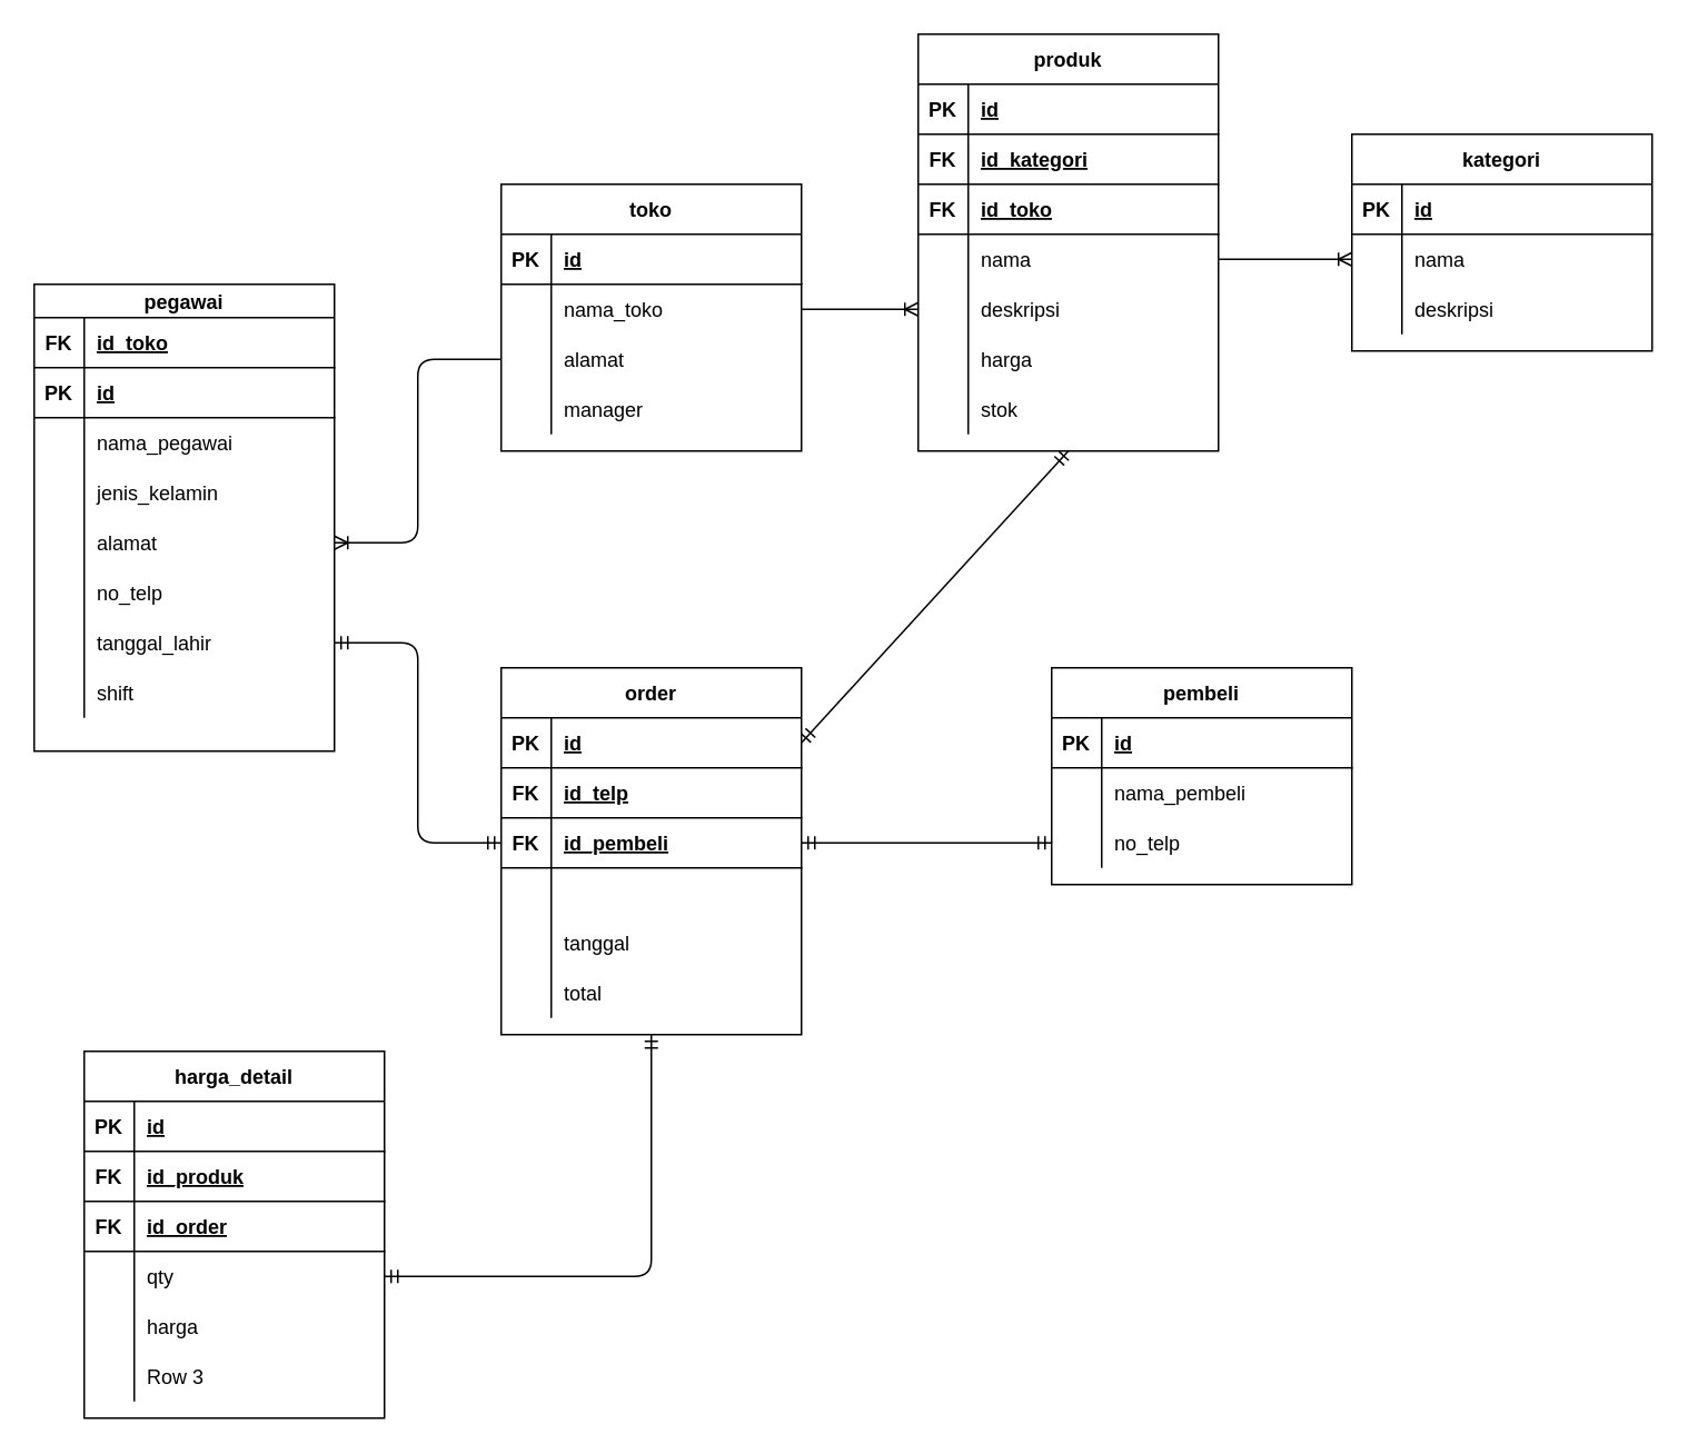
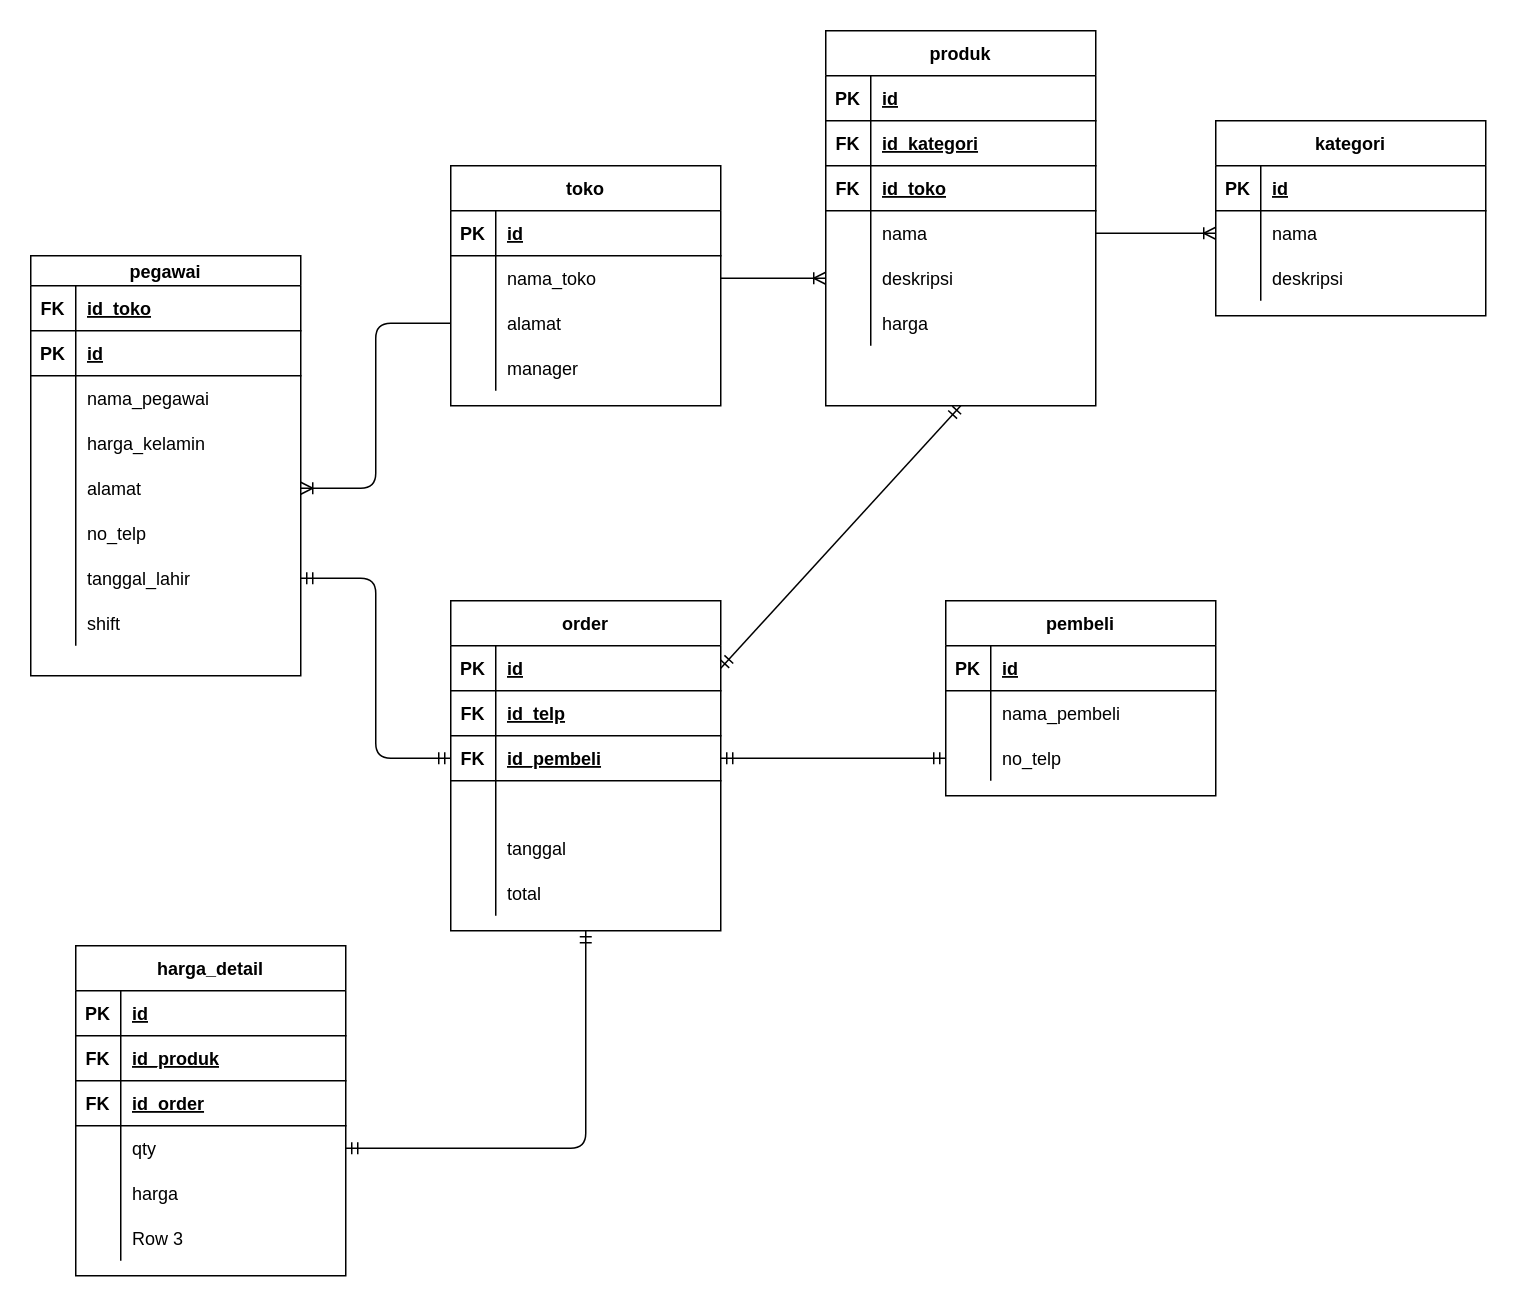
- <mxCell id="84" value="stok" style="shape=partialRectangle;connectable=0;fillColor=none;top=0;left=0;bottom=0;right=0;align=left;spacingLeft=6;overflow=hidden;" vertex="1" parent="82"><mxGeometry x="30" width="150" height="30" as="geometry" /></mxCell>
- <mxCell id="28" value="jenis_kelamin" style="shape=partialRectangle;connectable=0;fillColor=none;top=0;left=0;bottom=0;right=0;align=left;spacingLeft=6;overflow=hidden;" vertex="1" parent="26"><mxGeometry x="30" width="150" height="30" as="geometry" /></mxCell>
+ <mxCell id="28" value="harga_kelamin" style="shape=partialRectangle;connectable=0;fillColor=none;top=0;left=0;bottom=0;right=0;align=left;spacingLeft=6;overflow=hidden;" vertex="1" parent="26"><mxGeometry x="30" width="150" height="30" as="geometry" /></mxCell>
